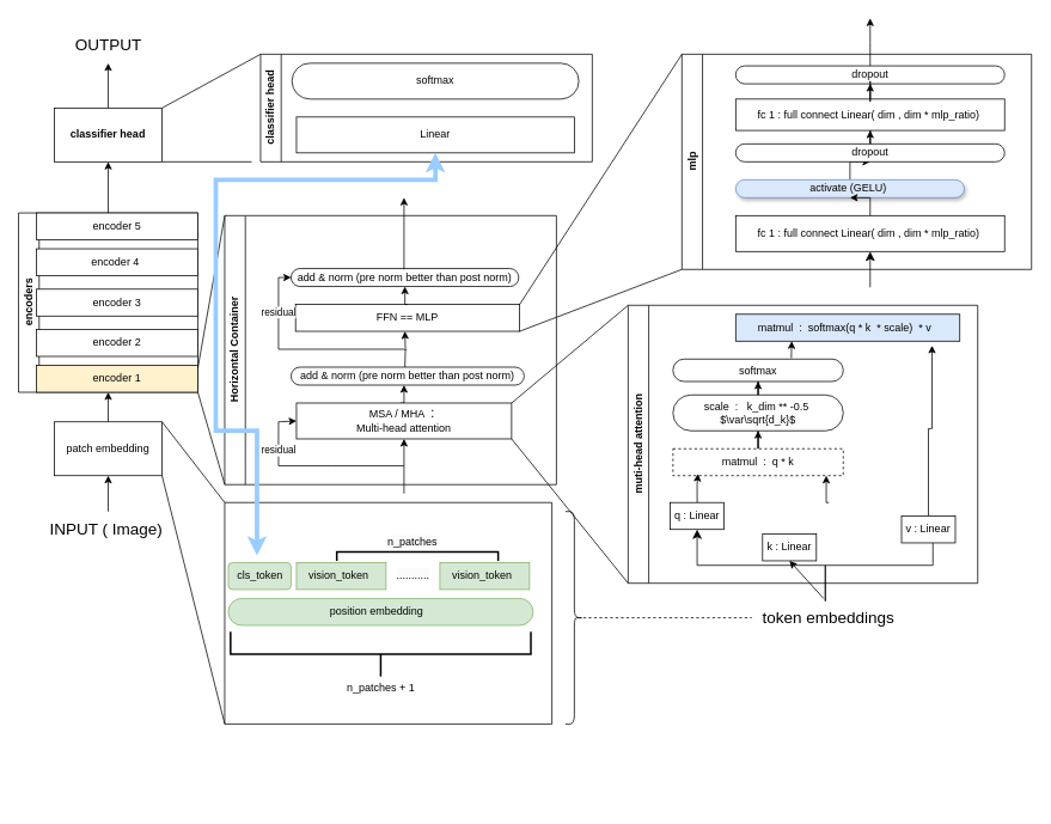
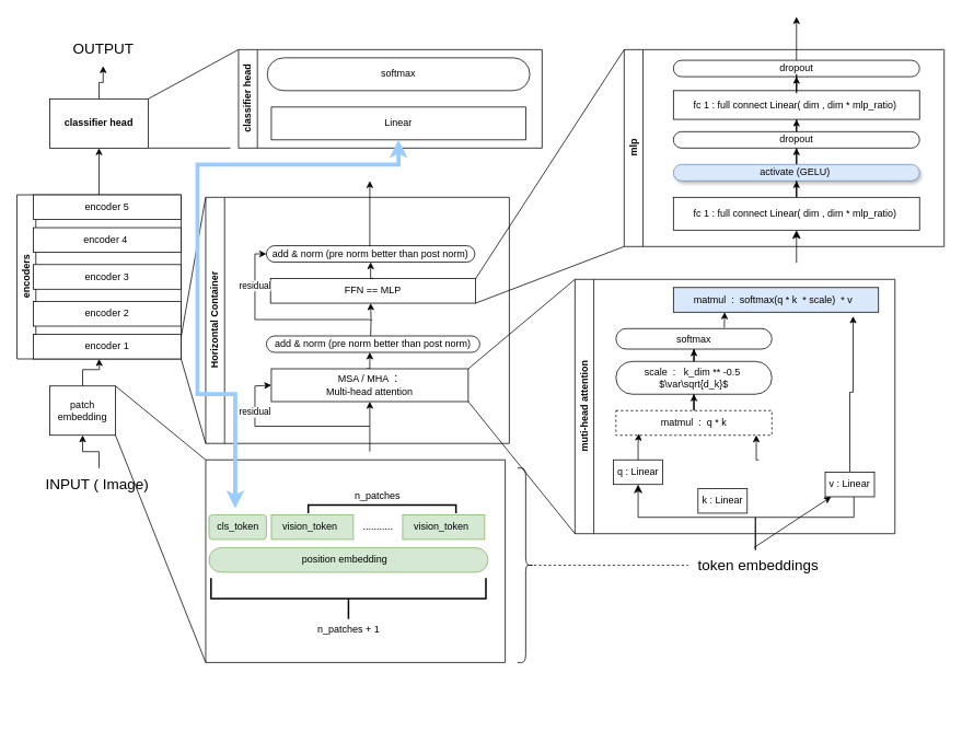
- <mxCell id="15" value="&lt;font style=&quot;font-size: 18px;&quot;&gt;OUTPUT&lt;/font&gt;" style="text;html=1;align=center;verticalAlign=middle;resizable=0;points=[];autosize=1;strokeColor=none;fillColor=none;" vertex="1" parent="1"><mxGeometry x="70" y="30" width="100" height="40" as="geometry" /></mxCell>
+ <mxCell id="15" value="&lt;font style=&quot;font-size: 18px;&quot;&gt;OUTPUT&lt;/font&gt;" style="text;html=1;align=center;verticalAlign=middle;resizable=0;points=[];autosize=1;strokeColor=none;fillColor=none;" vertex="1" parent="1"><mxGeometry x="75" y="40" width="100" height="40" as="geometry" /></mxCell>
- <mxCell id="66" value="activate (GELU)&amp;nbsp;" style="whiteSpace=wrap;html=1;rounded=1;arcSize=50;shadow=1;fillColor=#dae8fc;strokeColor=#6c8ebf;" vertex="1" parent="64"><mxGeometry x="60" y="140" width="255" height="20" as="geometry" /></mxCell>
+ <mxCell id="66" value="activate (GELU)&amp;nbsp;" style="whiteSpace=wrap;html=1;rounded=1;arcSize=50;shadow=1;fillColor=#dae8fc;strokeColor=#6c8ebf;" vertex="1" parent="64"><mxGeometry x="60" y="140" width="300" height="20" as="geometry" /></mxCell>
- <mxCell id="12" value="encoder 1" style="rounded=0;whiteSpace=wrap;html=1;fillColor=#fff2cc;" vertex="1" parent="7"><mxGeometry x="20" y="170" width="180" height="30" as="geometry" /></mxCell>
+ <mxCell id="12" value="encoder 1" style="rounded=0;whiteSpace=wrap;html=1;" vertex="1" parent="7"><mxGeometry x="20" y="170" width="180" height="30" as="geometry" /></mxCell>
- <mxCell id="5" value="patch embedding" style="whiteSpace=wrap;html=1;" vertex="1" parent="1"><mxGeometry x="60" y="470" width="120" height="60" as="geometry" /></mxCell>
+ <mxCell id="5" value="patch embedding" style="whiteSpace=wrap;html=1;" vertex="1" parent="1"><mxGeometry x="60" y="470" width="80" height="60" as="geometry" /></mxCell>
- <mxCell id="79" value="" style="endArrow=classic;html=1;rounded=0;exitX=0.471;exitY=-0.037;exitDx=0;exitDy=0;exitPerimeter=0;entryX=0.5;entryY=1;entryDx=0;entryDy=0;" edge="1" parent="1" source="75" target="48"><mxGeometry width="50" height="50" relative="1" as="geometry"><mxPoint x="860" y="630" as="sourcePoint" /><mxPoint x="910" y="580" as="targetPoint" /></mxGeometry></mxCell>
+ <mxCell id="79" value="" style="endArrow=classic;html=1;rounded=0;exitX=0.471;exitY=-0.037;exitDx=0;exitDy=0;exitPerimeter=0;" edge="1" parent="1" source="75" target="50"><mxGeometry width="50" height="50" relative="1" as="geometry"><mxPoint x="860" y="630" as="sourcePoint" /><mxPoint x="910" y="580" as="targetPoint" /></mxGeometry></mxCell>
